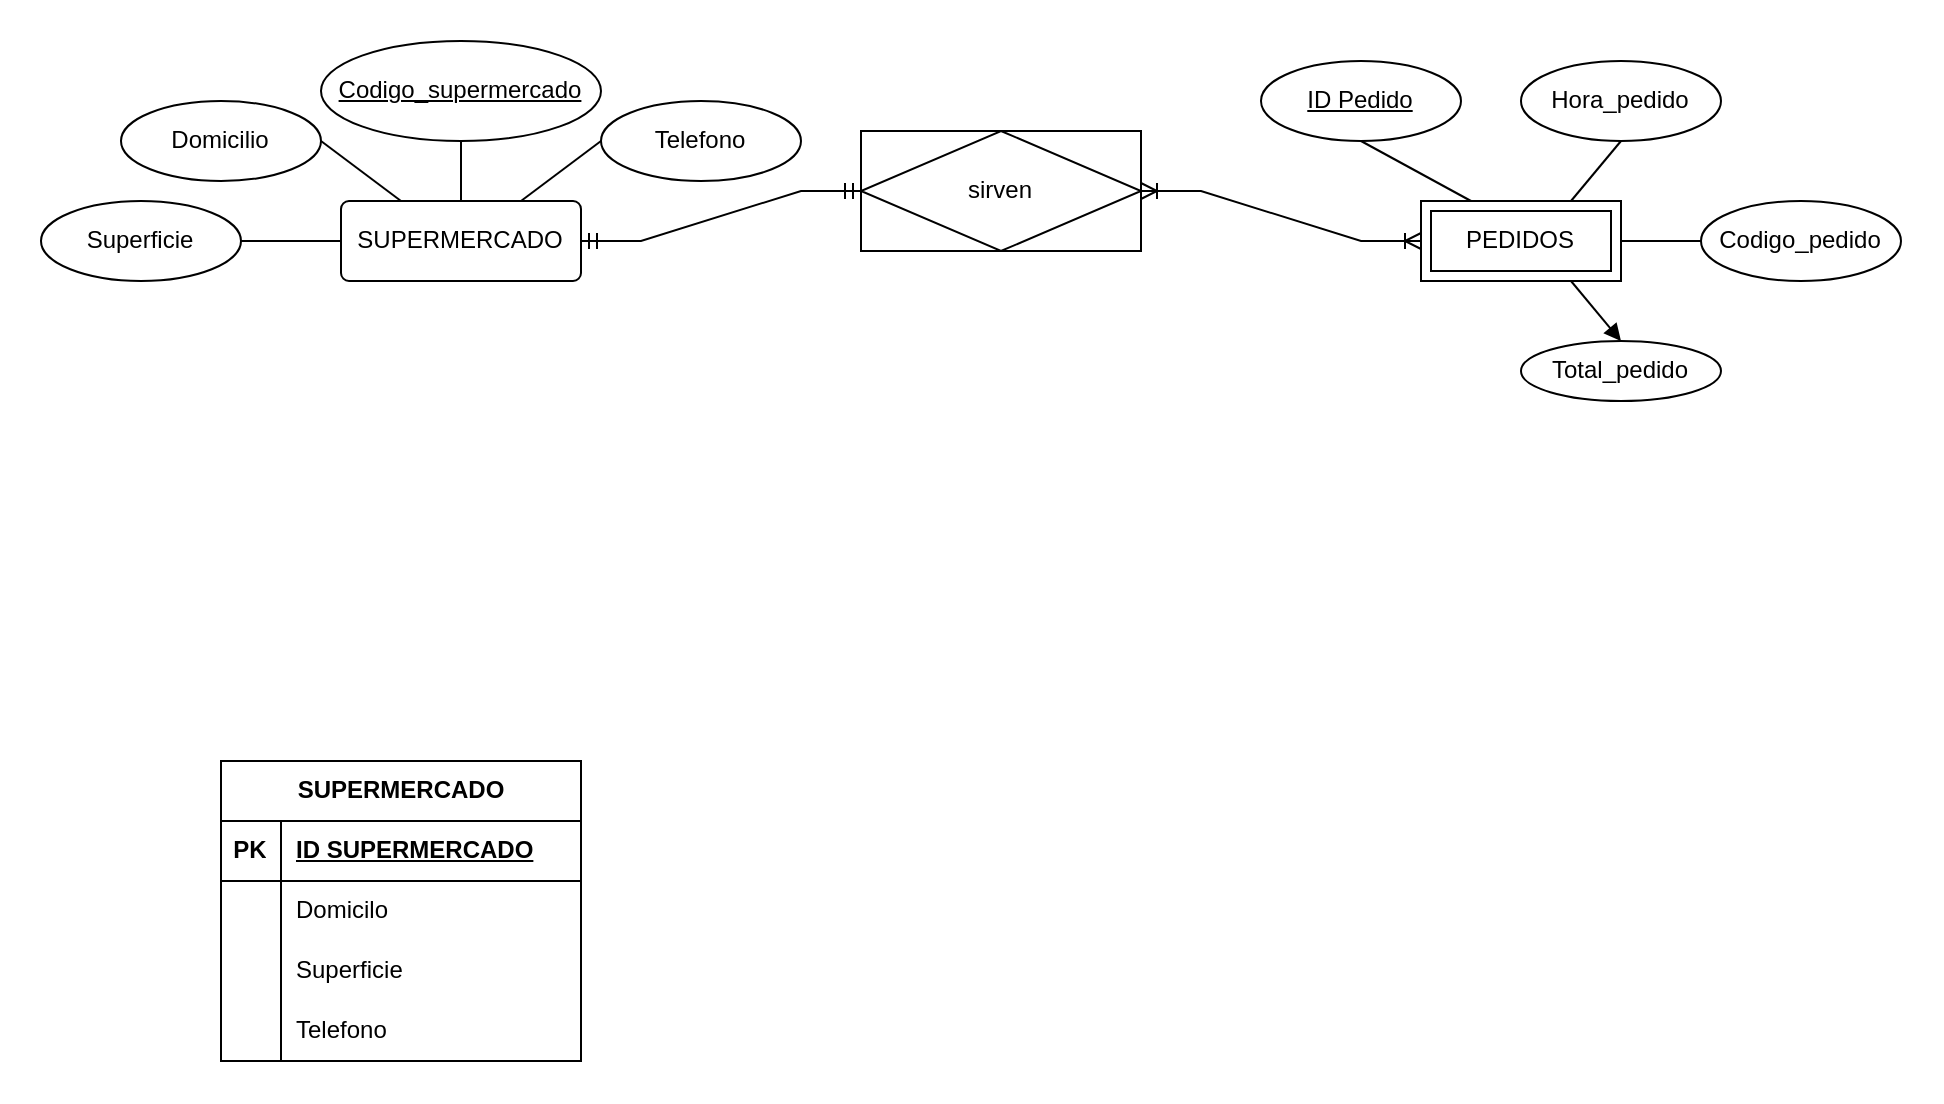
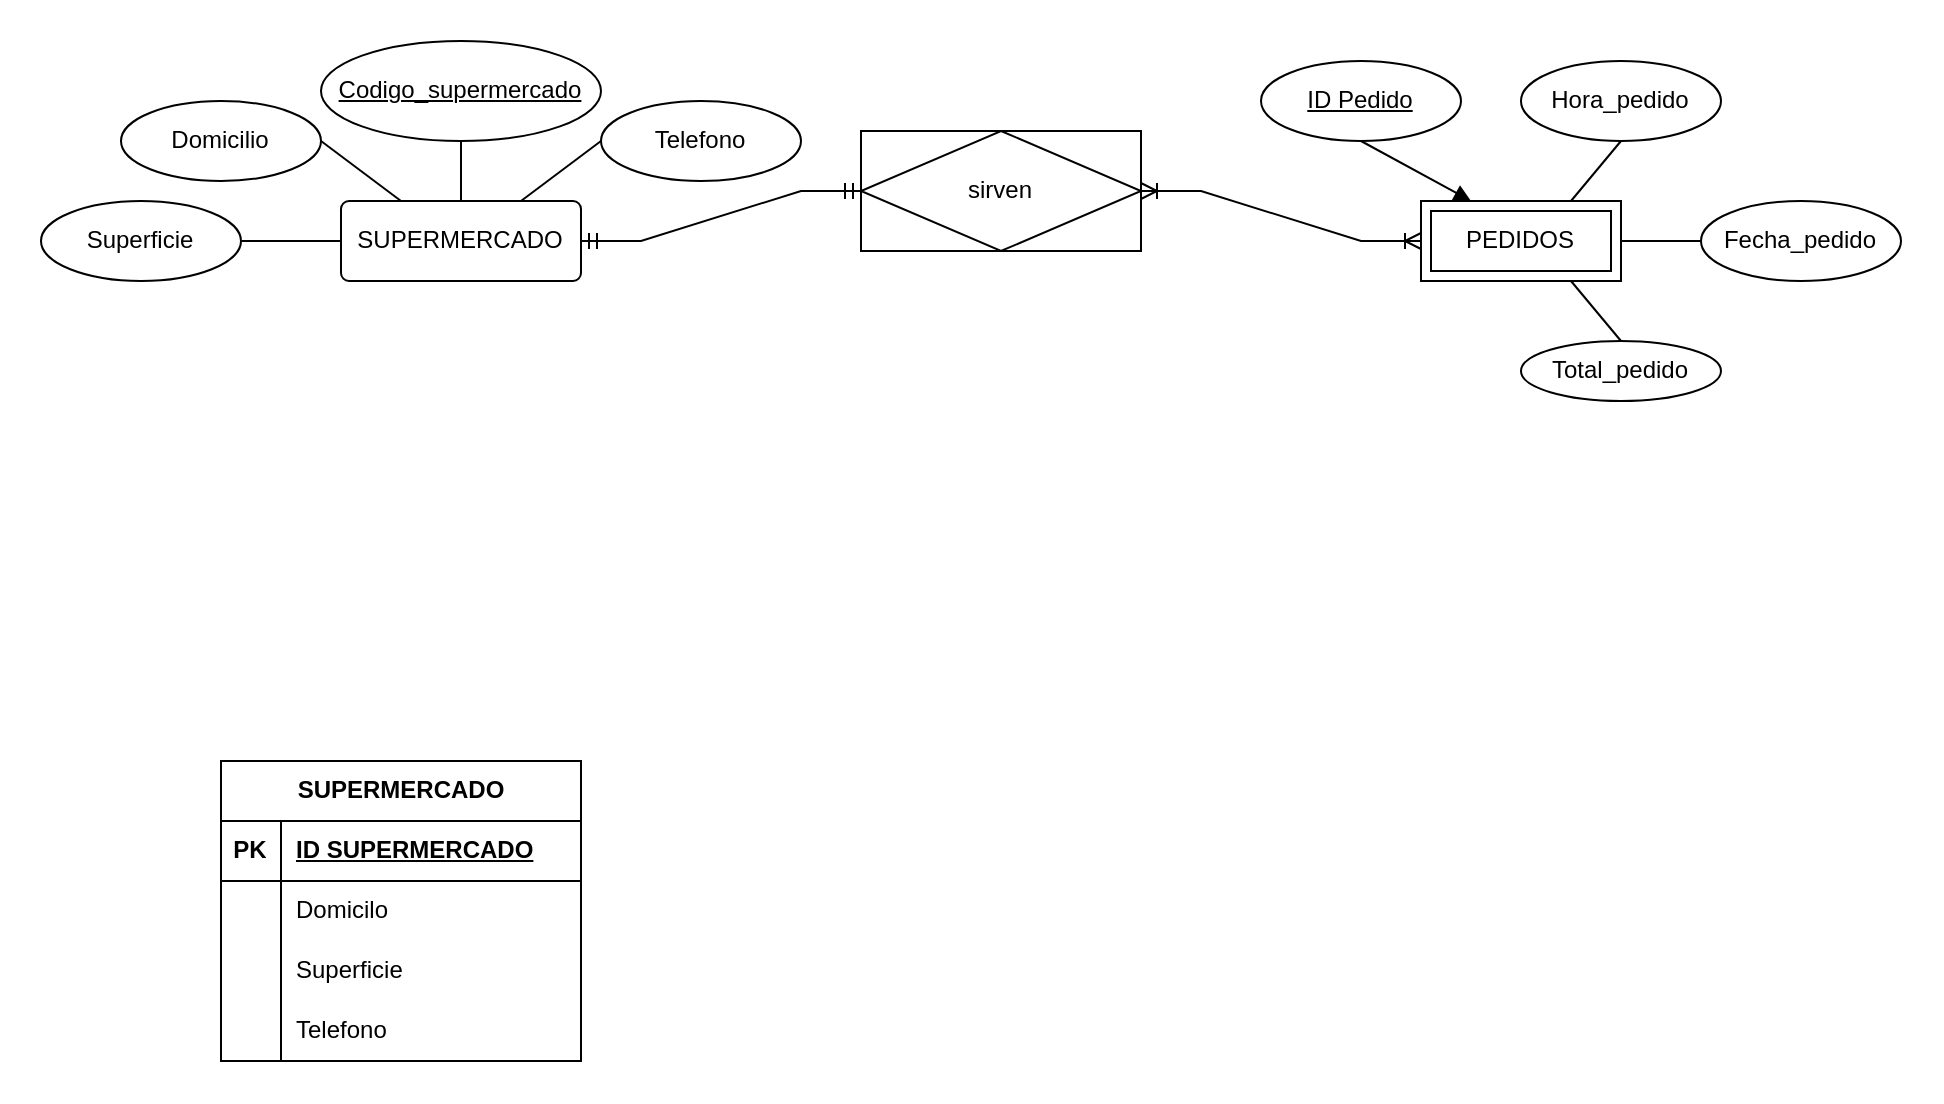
- <mxCell id="19" value="" style="endArrow=none;html=1;rounded=0;exitX=0.5;exitY=1;exitDx=0;exitDy=0;entryX=0.25;entryY=0;entryDx=0;entryDy=0;" parent="1" source="18" target="17" edge="1"><mxGeometry relative="1" as="geometry"><mxPoint x="410" y="240" as="sourcePoint" /><mxPoint x="570" y="240" as="targetPoint" /></mxGeometry></mxCell>
+ <mxCell id="19" value="" style="endArrow=block;html=1;rounded=0;exitX=0.5;exitY=1;exitDx=0;exitDy=0;entryX=0.25;entryY=0;entryDx=0;entryDy=0;" parent="1" source="18" target="17" edge="1"><mxGeometry relative="1" as="geometry"><mxPoint x="410" y="240" as="sourcePoint" /><mxPoint x="570" y="240" as="targetPoint" /></mxGeometry></mxCell>
- <mxCell id="15" value="Codigo_pedido" style="ellipse;whiteSpace=wrap;html=1;align=center;" parent="1" vertex="1"><mxGeometry x="850" y="100" width="100" height="40" as="geometry" /></mxCell>
+ <mxCell id="15" value="Fecha_pedido" style="ellipse;whiteSpace=wrap;html=1;align=center;" parent="1" vertex="1"><mxGeometry x="850" y="100" width="100" height="40" as="geometry" /></mxCell>
- <mxCell id="22" value="" style="endArrow=block;html=1;rounded=0;exitX=0.75;exitY=1;exitDx=0;exitDy=0;entryX=0.5;entryY=0;entryDx=0;entryDy=0;" parent="1" source="17" target="14" edge="1"><mxGeometry relative="1" as="geometry"><mxPoint x="410" y="240" as="sourcePoint" /><mxPoint x="570" y="240" as="targetPoint" /></mxGeometry></mxCell>
+ <mxCell id="22" value="" style="endArrow=none;html=1;rounded=0;exitX=0.75;exitY=1;exitDx=0;exitDy=0;entryX=0.5;entryY=0;entryDx=0;entryDy=0;" parent="1" source="17" target="14" edge="1"><mxGeometry relative="1" as="geometry"><mxPoint x="410" y="240" as="sourcePoint" /><mxPoint x="570" y="240" as="targetPoint" /></mxGeometry></mxCell>
